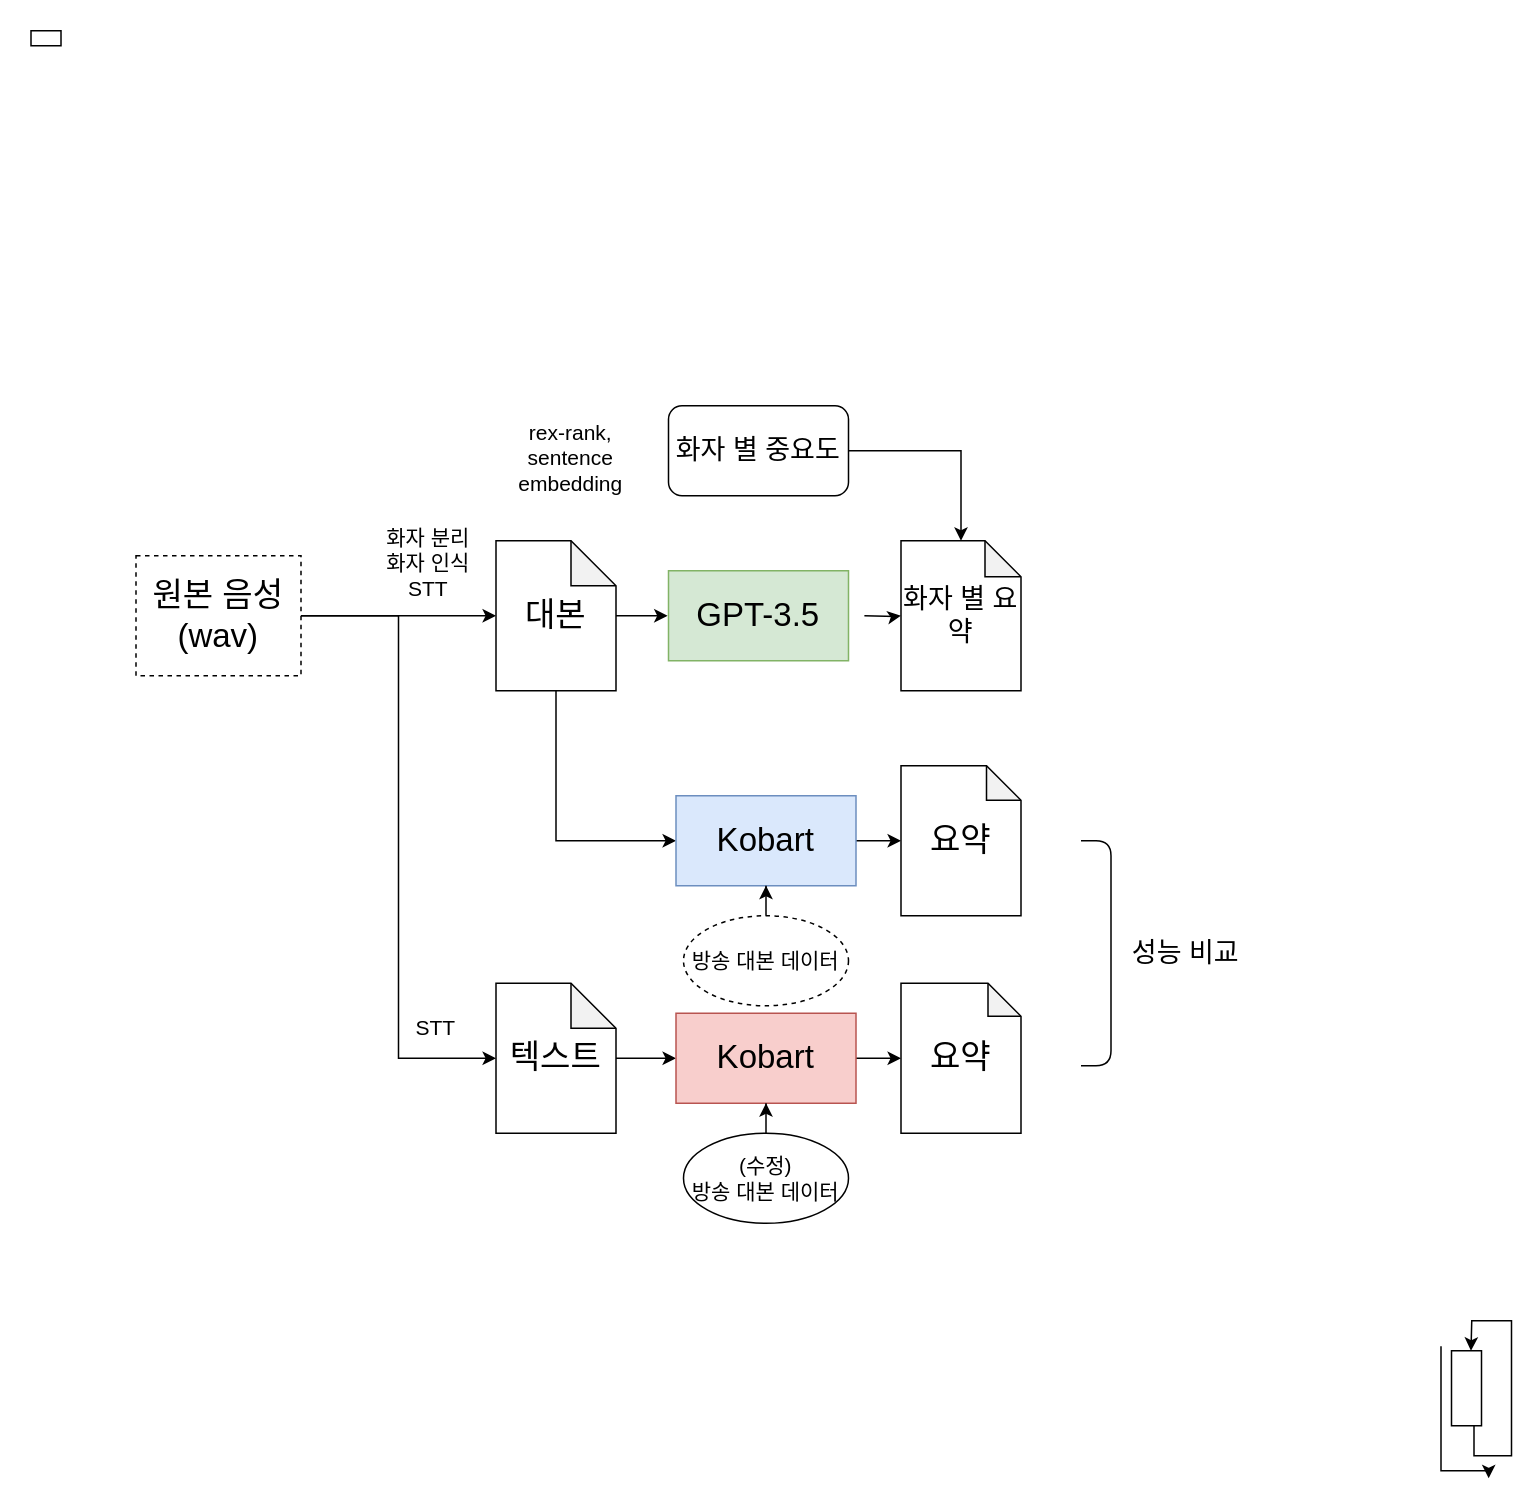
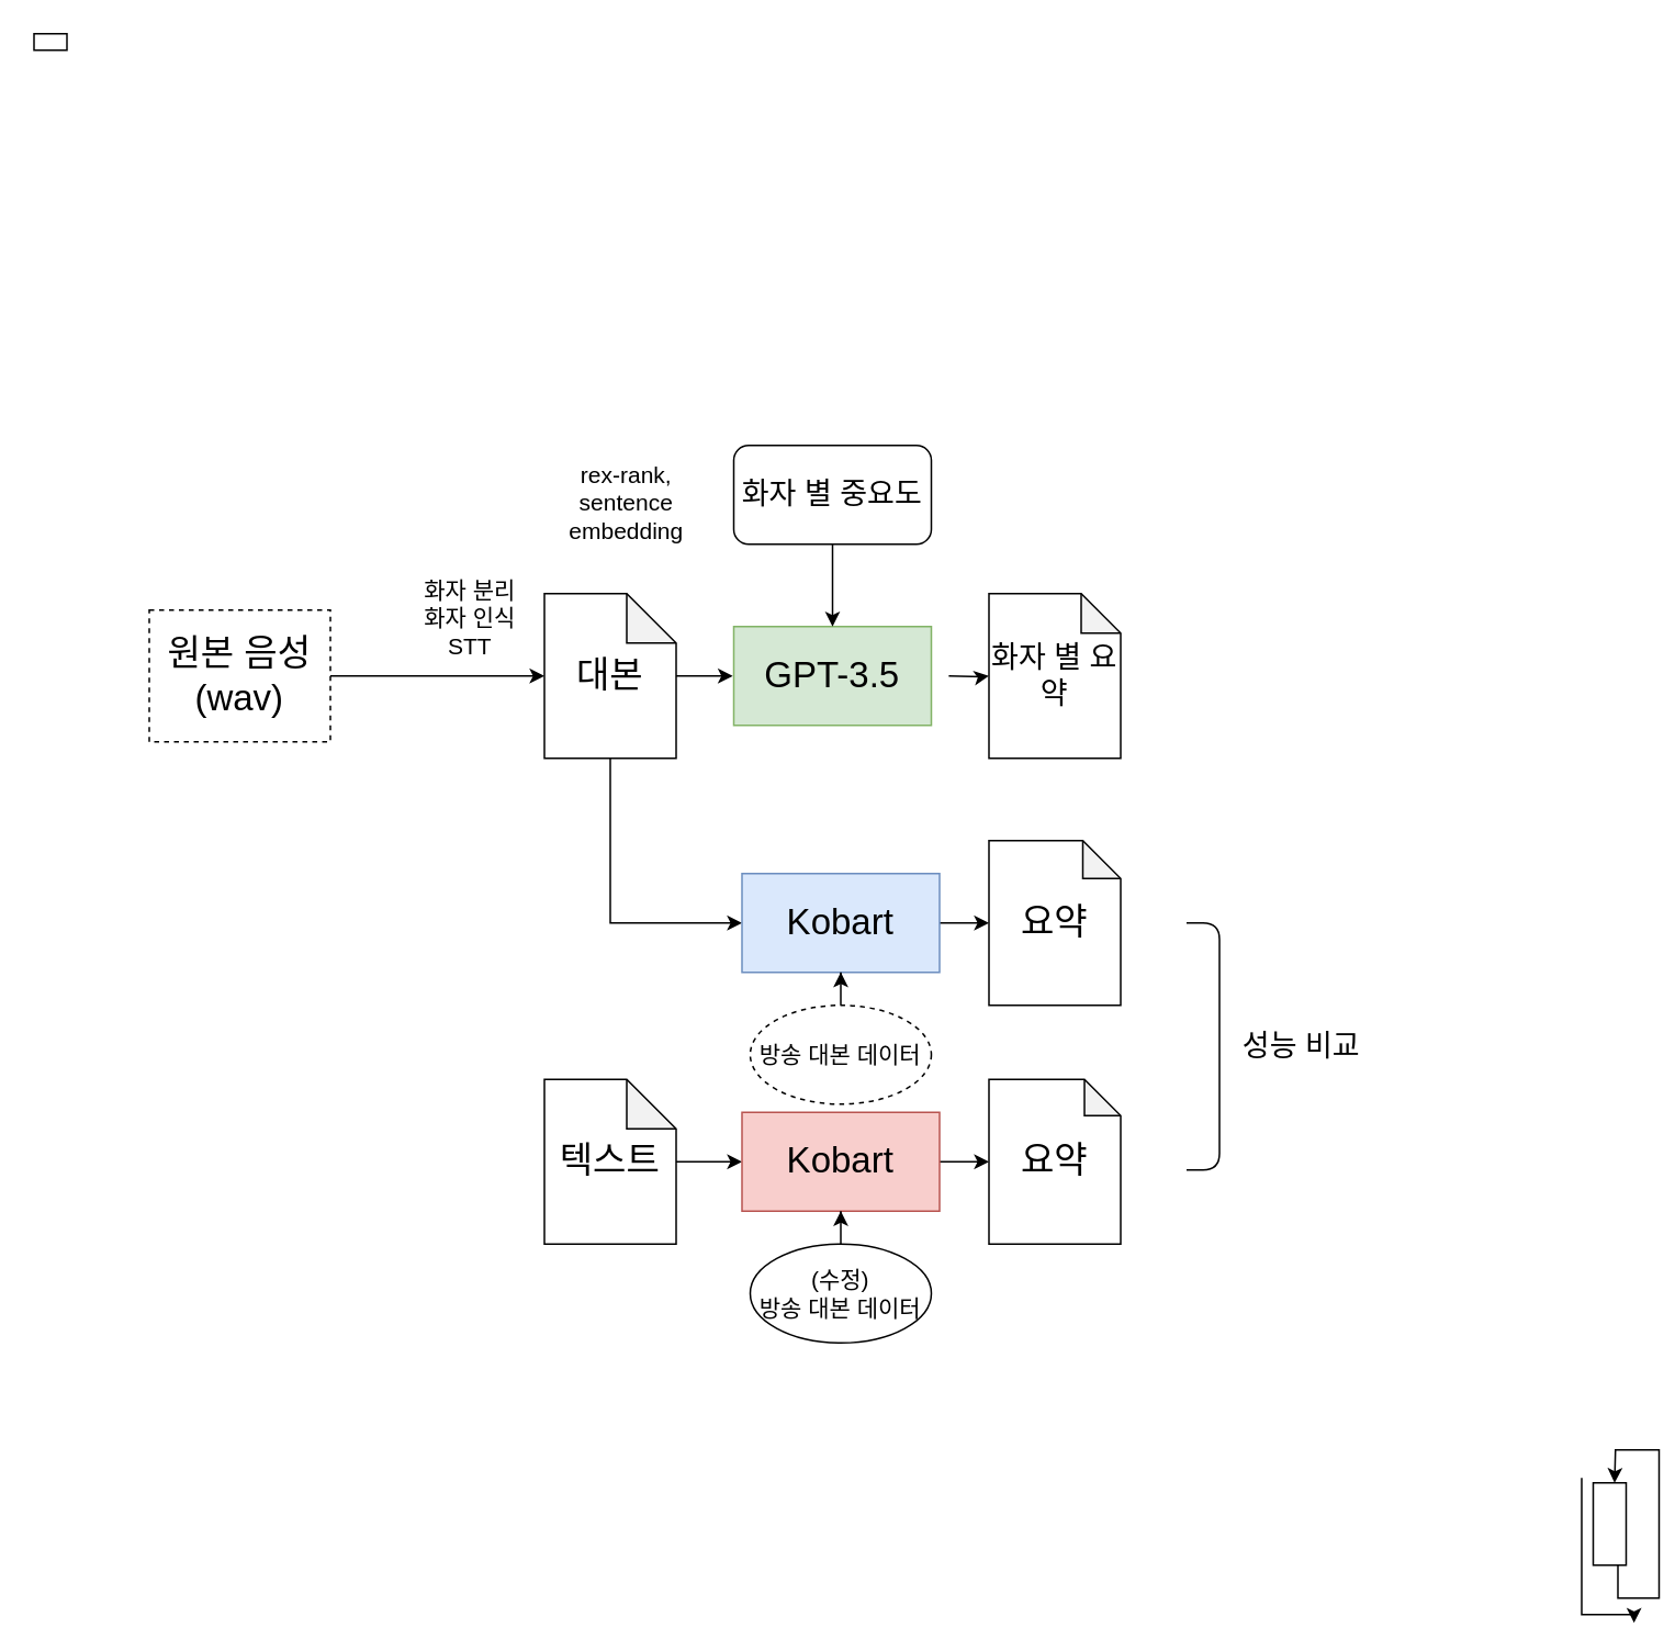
- <mxCell id="32" style="edgeStyle=orthogonalEdgeStyle;rounded=0;orthogonalLoop=1;jettySize=auto;html=1;entryX=0.5;entryY=0;entryDx=0;entryDy=0;entryPerimeter=0;" edge="1" parent="1" source="33" target="25"><mxGeometry relative="1" as="geometry" /></mxCell>
+ <mxCell id="32" style="edgeStyle=orthogonalEdgeStyle;rounded=0;orthogonalLoop=1;jettySize=auto;html=1;" edge="1" parent="1" source="33" target="28"><mxGeometry relative="1" as="geometry" /></mxCell>
- <mxCell id="3" style="edgeStyle=orthogonalEdgeStyle;rounded=0;orthogonalLoop=1;jettySize=auto;html=1;entryX=0;entryY=0.5;entryDx=0;entryDy=0;entryPerimeter=0;" edge="1" parent="1" source="4" target="13"><mxGeometry relative="1" as="geometry" /></mxCell>
- <mxCell id="15" value="&lt;font style=&quot;font-size: 14px;&quot;&gt;STT&lt;/font&gt;" style="text;html=1;strokeColor=none;fillColor=none;align=center;verticalAlign=middle;whiteSpace=wrap;rounded=0;" parent="1" vertex="1"><mxGeometry x="260" y="670" width="60" height="30" as="geometry" /></mxCell>
